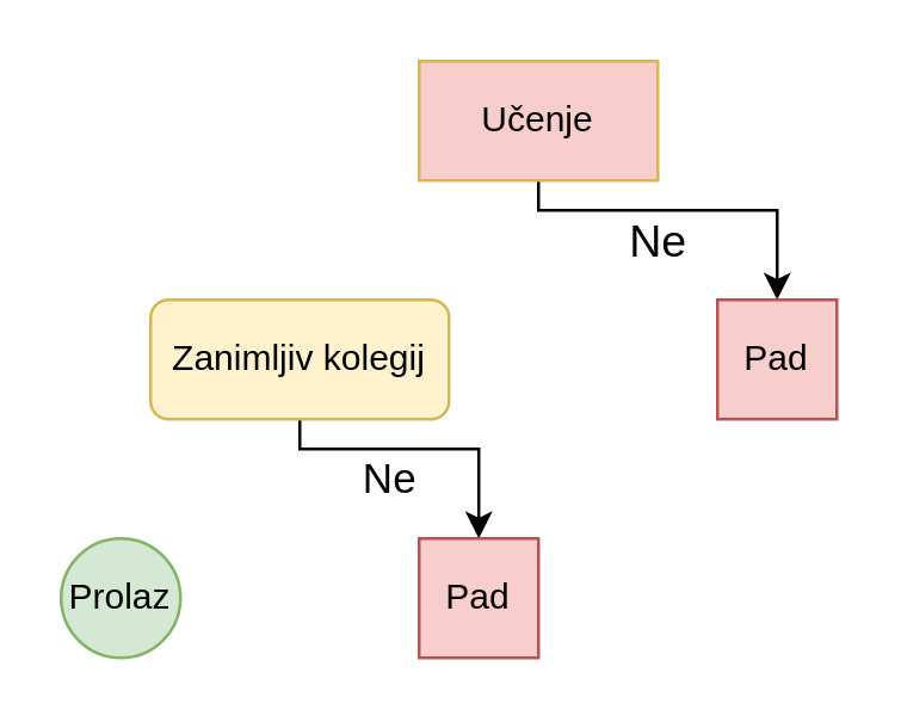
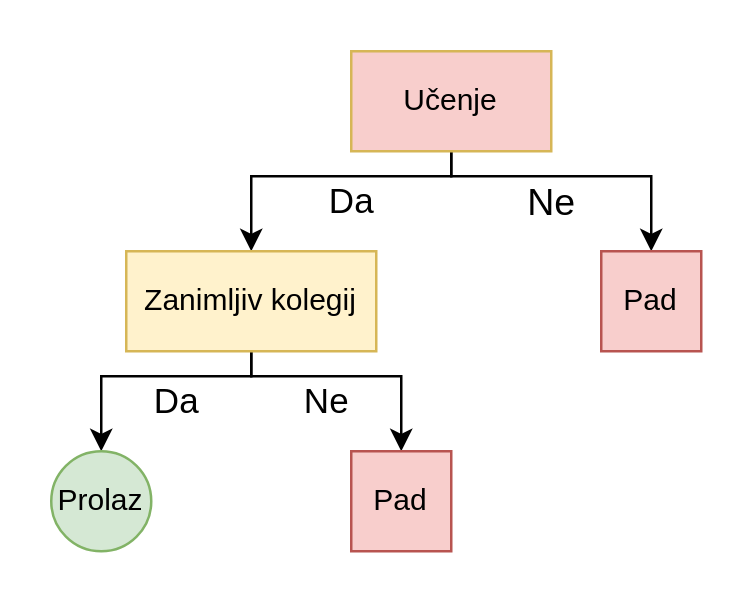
+ <mxCell id="3" value="Da" style="edgeStyle=orthogonalEdgeStyle;rounded=0;orthogonalLoop=1;jettySize=auto;html=1;exitX=0.5;exitY=1;exitDx=0;exitDy=0;fontSize=14;" parent="1" source="4" target="7" edge="1"><mxGeometry x="-0.167" y="10" relative="1" as="geometry"><Array as="points"><mxPoint x="180" y="70" /><mxPoint x="100" y="70" /></Array><mxPoint as="offset" /></mxGeometry></mxCell>
- <mxCell id="7" value="Zanimljiv kolegij" style="whiteSpace=wrap;html=1;fillColor=#fff2cc;strokeColor=#d6b656;rounded=1;" parent="1" vertex="1"><mxGeometry x="50" y="100" width="100" height="40" as="geometry" /></mxCell>
+ <mxCell id="7" value="Zanimljiv kolegij" style="rounded=0;whiteSpace=wrap;html=1;fillColor=#fff2cc;strokeColor=#d6b656;" parent="1" vertex="1"><mxGeometry x="50" y="100" width="100" height="40" as="geometry" /></mxCell>
+ <mxCell id="6" value="Da" style="edgeStyle=orthogonalEdgeStyle;rounded=0;orthogonalLoop=1;jettySize=auto;html=1;exitX=0.5;exitY=1;exitDx=0;exitDy=0;entryX=0.5;entryY=0;entryDx=0;entryDy=0;fontSize=14;" parent="1" source="7" target="9" edge="1"><mxGeometry x="-0.2" y="10" relative="1" as="geometry"><Array as="points"><mxPoint x="100" y="150" /><mxPoint x="40" y="150" /></Array><mxPoint as="offset" /></mxGeometry></mxCell>
